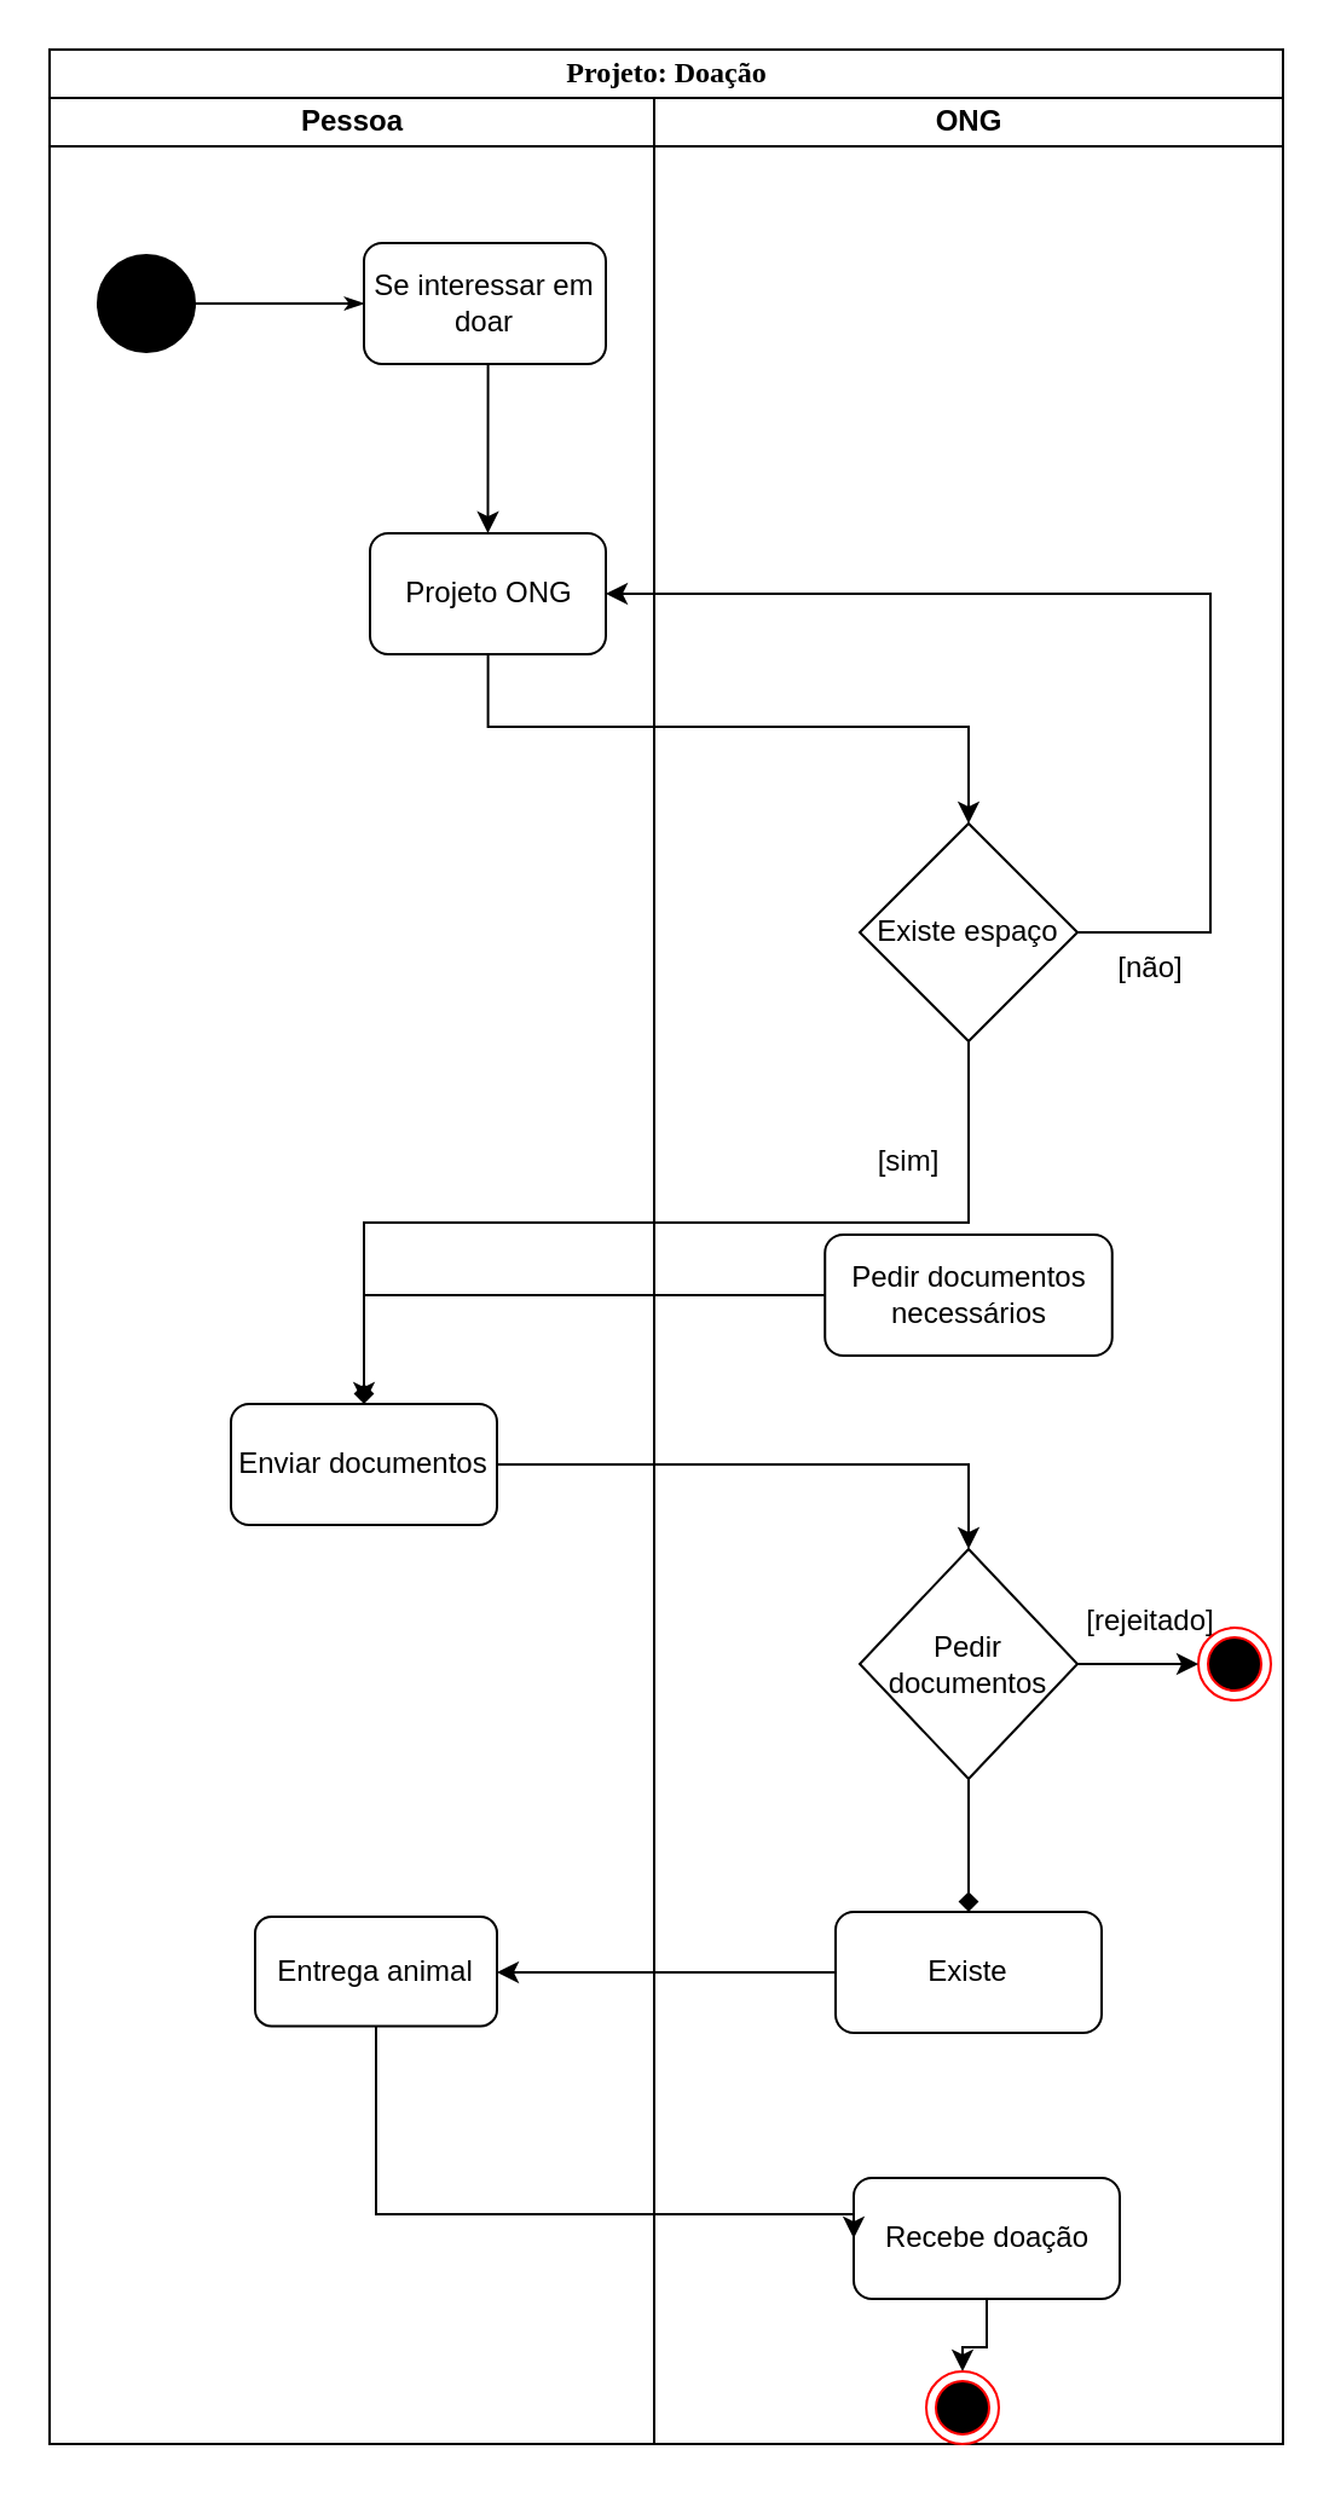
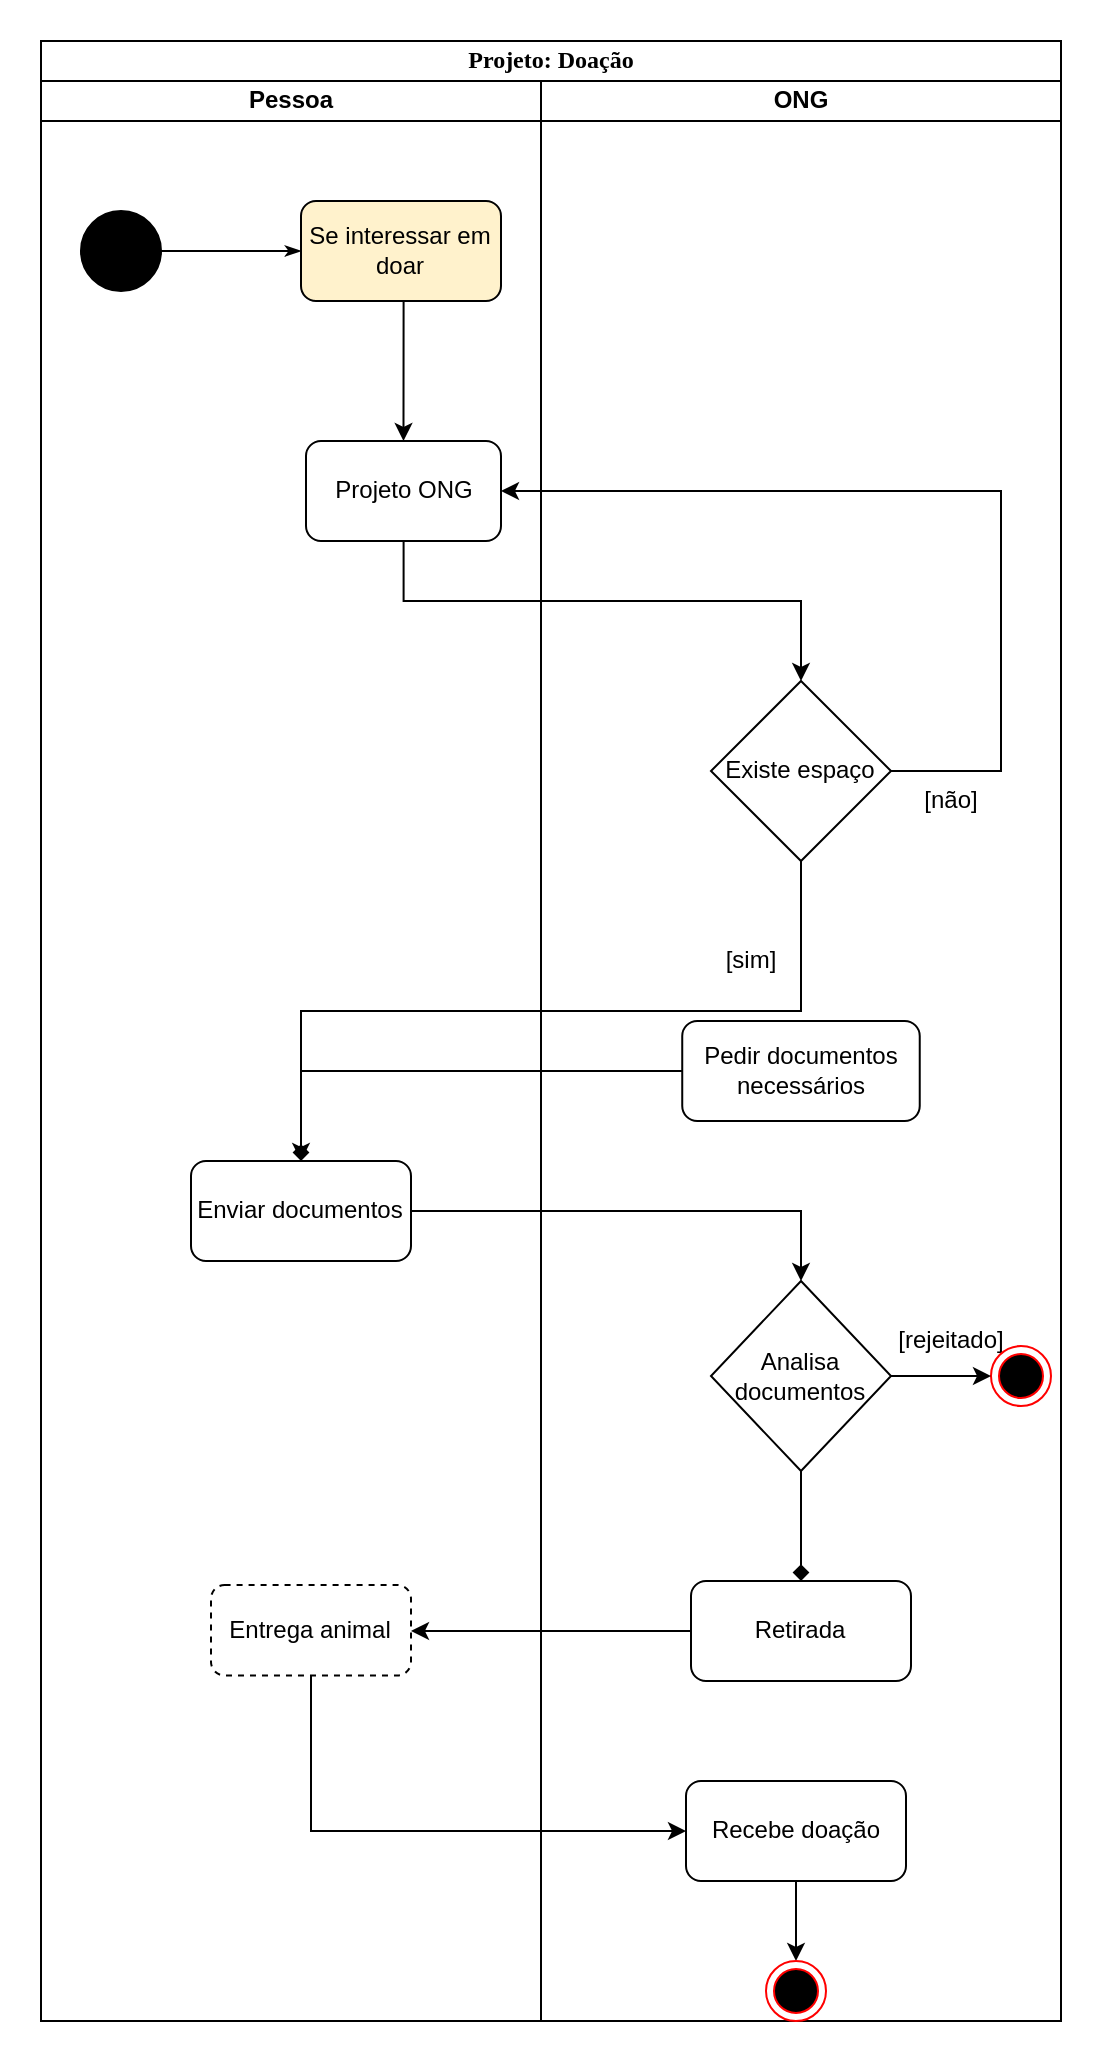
- <mxCell id="8" value="Se interessar em doar" style="rounded=1;whiteSpace=wrap;html=1;" parent="3" vertex="1"><mxGeometry x="130" y="60" width="100" height="50" as="geometry" /></mxCell>
+ <mxCell id="8" value="Se interessar em doar" style="rounded=1;whiteSpace=wrap;html=1;fillColor=#fff2cc;" parent="3" vertex="1"><mxGeometry x="130" y="60" width="100" height="50" as="geometry" /></mxCell>
- <mxCell id="21" value="Pedir documentos" style="rhombus;whiteSpace=wrap;html=1;" parent="14" vertex="1"><mxGeometry x="85" y="600" width="90" height="95" as="geometry" /></mxCell>
+ <mxCell id="21" value="Analisa documentos" style="rhombus;whiteSpace=wrap;html=1;" parent="14" vertex="1"><mxGeometry x="85" y="600" width="90" height="95" as="geometry" /></mxCell>
- <mxCell id="7" value="Entrega animal" style="rounded=1;whiteSpace=wrap;html=1;" parent="3" vertex="1"><mxGeometry x="85" y="752" width="100" height="45.25" as="geometry" /></mxCell>
+ <mxCell id="7" value="Entrega animal" style="rounded=1;whiteSpace=wrap;html=1;dashed=1;" parent="3" vertex="1"><mxGeometry x="85" y="752" width="100" height="45.25" as="geometry" /></mxCell>
- <mxCell id="22" value="Existe" style="rounded=1;whiteSpace=wrap;html=1;" parent="14" vertex="1"><mxGeometry x="75" y="750" width="110" height="50" as="geometry" /></mxCell>
+ <mxCell id="22" value="Retirada" style="rounded=1;whiteSpace=wrap;html=1;" parent="14" vertex="1"><mxGeometry x="75" y="750" width="110" height="50" as="geometry" /></mxCell>
- <mxCell id="23" value="Recebe doação" style="rounded=1;whiteSpace=wrap;html=1;" parent="14" vertex="1"><mxGeometry x="82.5" y="860" width="110" height="50" as="geometry" /></mxCell>
+ <mxCell id="23" value="Recebe doação" style="rounded=1;whiteSpace=wrap;html=1;" parent="14" vertex="1"><mxGeometry x="72.5" y="850" width="110" height="50" as="geometry" /></mxCell>
